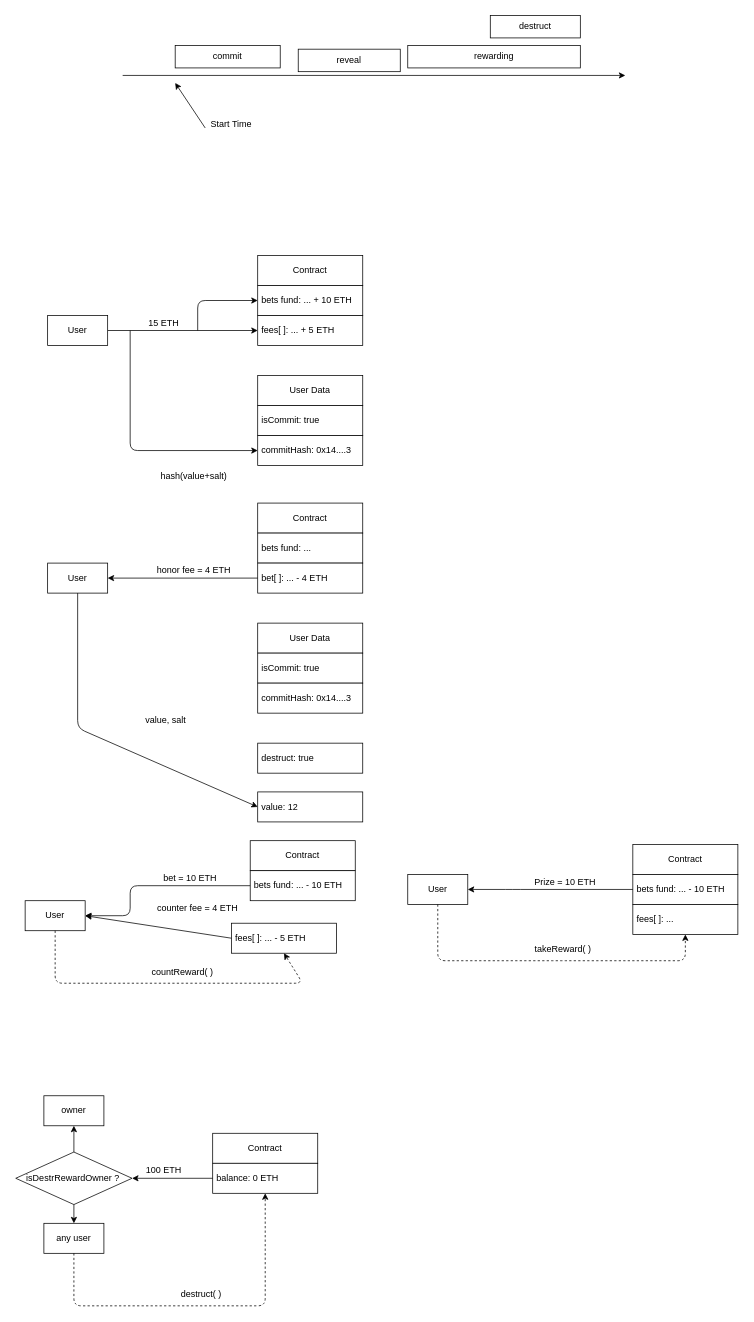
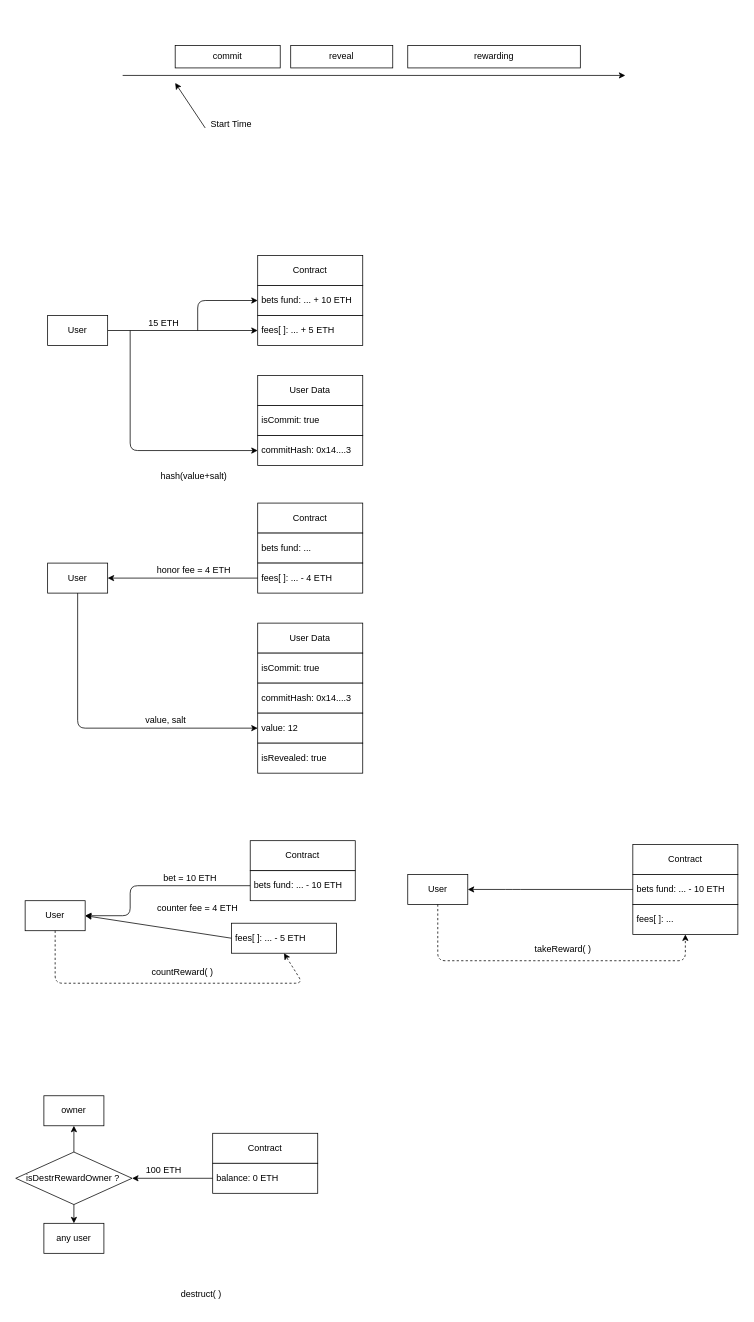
- <mxCell id="6" value="destruct" style="rounded=0;whiteSpace=wrap;html=1;" vertex="1" parent="1"><mxGeometry x="653" y="20" width="120" height="30" as="geometry" /></mxCell>
- <mxCell id="4" value="reveal" style="rounded=0;whiteSpace=wrap;html=1;" vertex="1" parent="1"><mxGeometry x="397" y="65" width="136" height="30" as="geometry" /></mxCell>
+ <mxCell id="4" value="reveal" style="rounded=0;whiteSpace=wrap;html=1;" vertex="1" parent="1"><mxGeometry x="387" y="60" width="136" height="30" as="geometry" /></mxCell>
- <mxCell id="23" value="&amp;nbsp;bet[ ]: ... - 4 ETH" style="rounded=0;whiteSpace=wrap;html=1;align=left;" vertex="1" parent="1"><mxGeometry x="343" y="750" width="140" height="40" as="geometry" /></mxCell>
+ <mxCell id="23" value="&amp;nbsp;fees[ ]: ... - 4 ETH" style="rounded=0;whiteSpace=wrap;html=1;align=left;" vertex="1" parent="1"><mxGeometry x="343" y="750" width="140" height="40" as="geometry" /></mxCell>
- <mxCell id="29" value="&amp;nbsp;destruct: true" style="rounded=0;whiteSpace=wrap;html=1;align=left;" vertex="1" parent="1"><mxGeometry x="343" y="990" width="140" height="40" as="geometry" /></mxCell>
+ <mxCell id="29" value="&amp;nbsp;isRevealed: true" style="rounded=0;whiteSpace=wrap;html=1;align=left;" vertex="1" parent="1"><mxGeometry x="343" y="990" width="140" height="40" as="geometry" /></mxCell>
- <mxCell id="28" value="&amp;nbsp;value: 12" style="rounded=0;whiteSpace=wrap;html=1;align=left;" vertex="1" parent="1"><mxGeometry x="343" y="1055" width="140" height="40" as="geometry" /></mxCell>
+ <mxCell id="28" value="&amp;nbsp;value: 12" style="rounded=0;whiteSpace=wrap;html=1;align=left;" vertex="1" parent="1"><mxGeometry x="343" y="950" width="140" height="40" as="geometry" /></mxCell>
- <mxCell id="49" value="Prize = 10 ETH" style="text;html=1;strokeColor=none;fillColor=none;align=center;verticalAlign=middle;whiteSpace=wrap;rounded=0;" vertex="1" parent="1"><mxGeometry x="703" y="1165" width="100" height="20" as="geometry" /></mxCell>
- <mxCell id="55" value="" style="endArrow=classic;html=1;dashed=1;entryX=0.5;entryY=1;entryDx=0;entryDy=0;exitX=0.5;exitY=1;exitDx=0;exitDy=0;" edge="1" parent="1" source="54" target="53"><mxGeometry width="50" height="50" relative="1" as="geometry"><mxPoint x="128" y="1620" as="sourcePoint" /><mxPoint x="428" y="1670" as="targetPoint" /><Array as="points"><mxPoint x="98" y="1740" /><mxPoint x="353" y="1740" /></Array></mxGeometry></mxCell>
